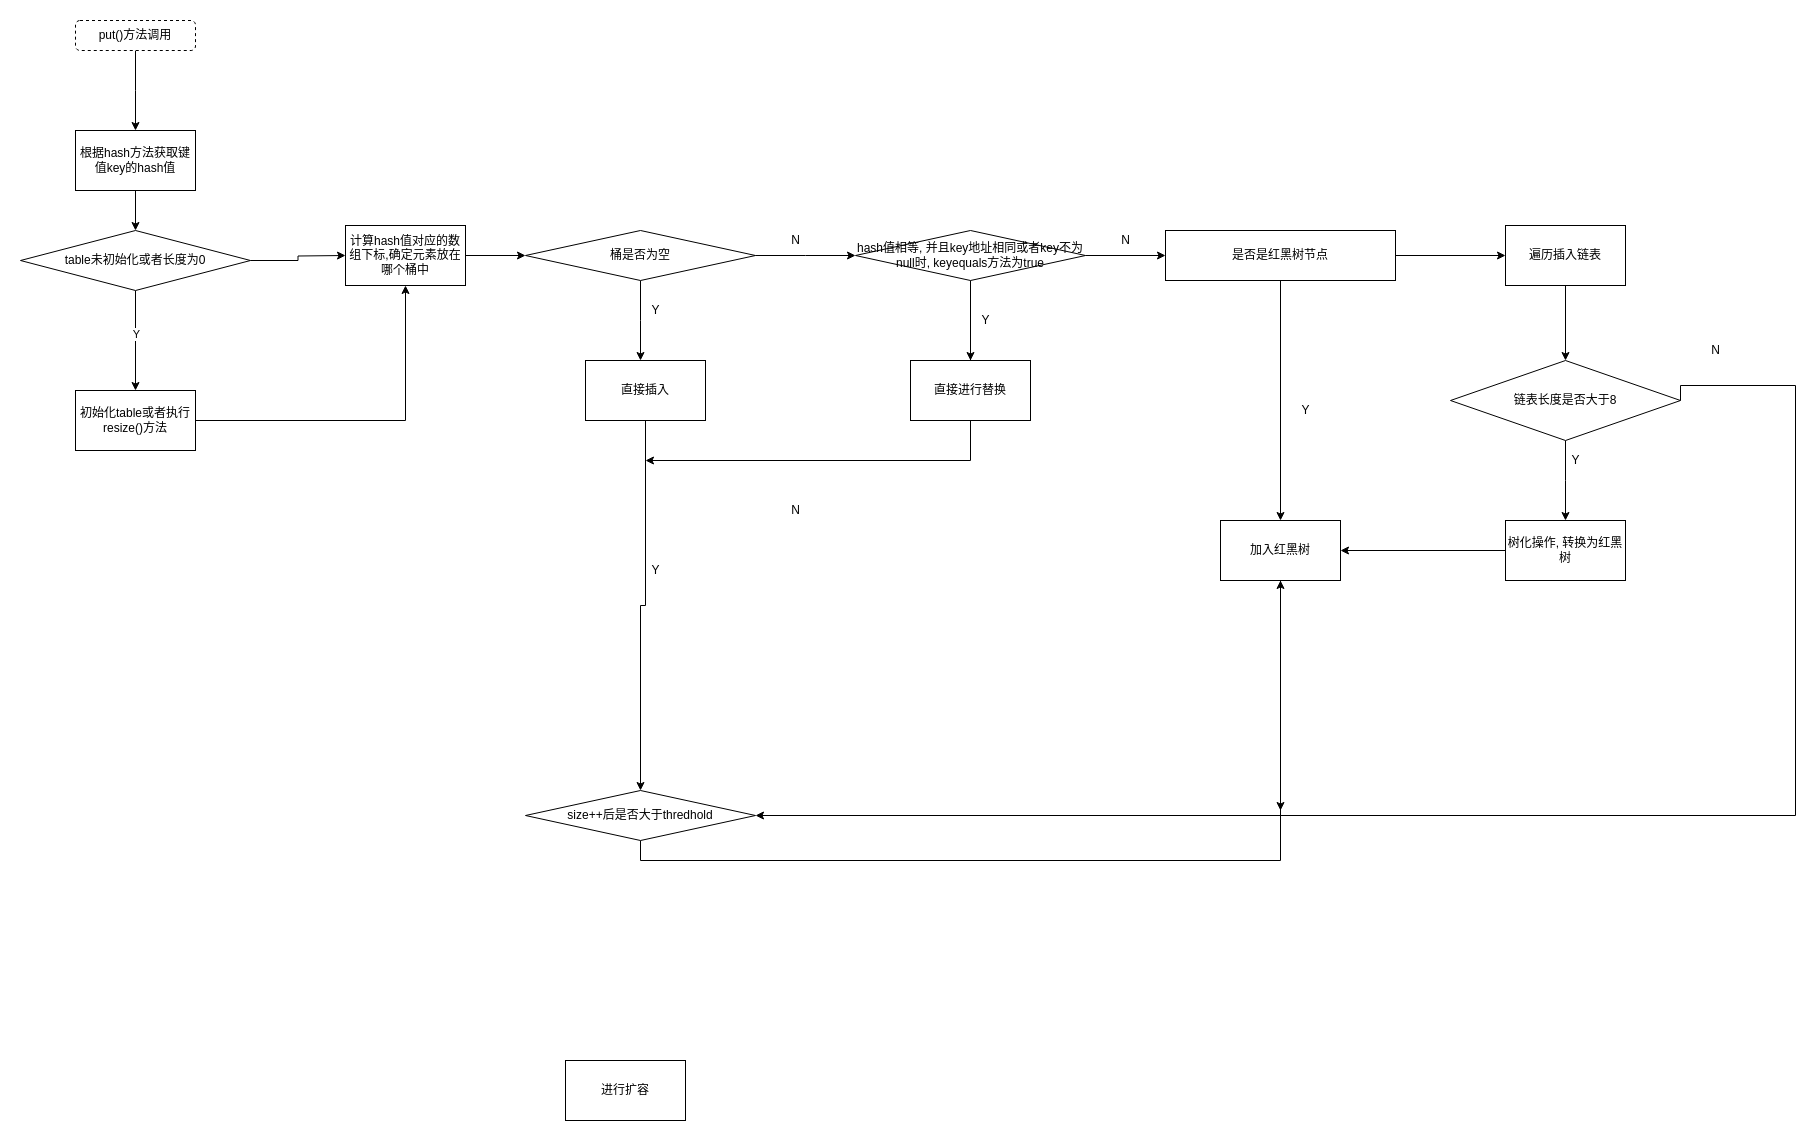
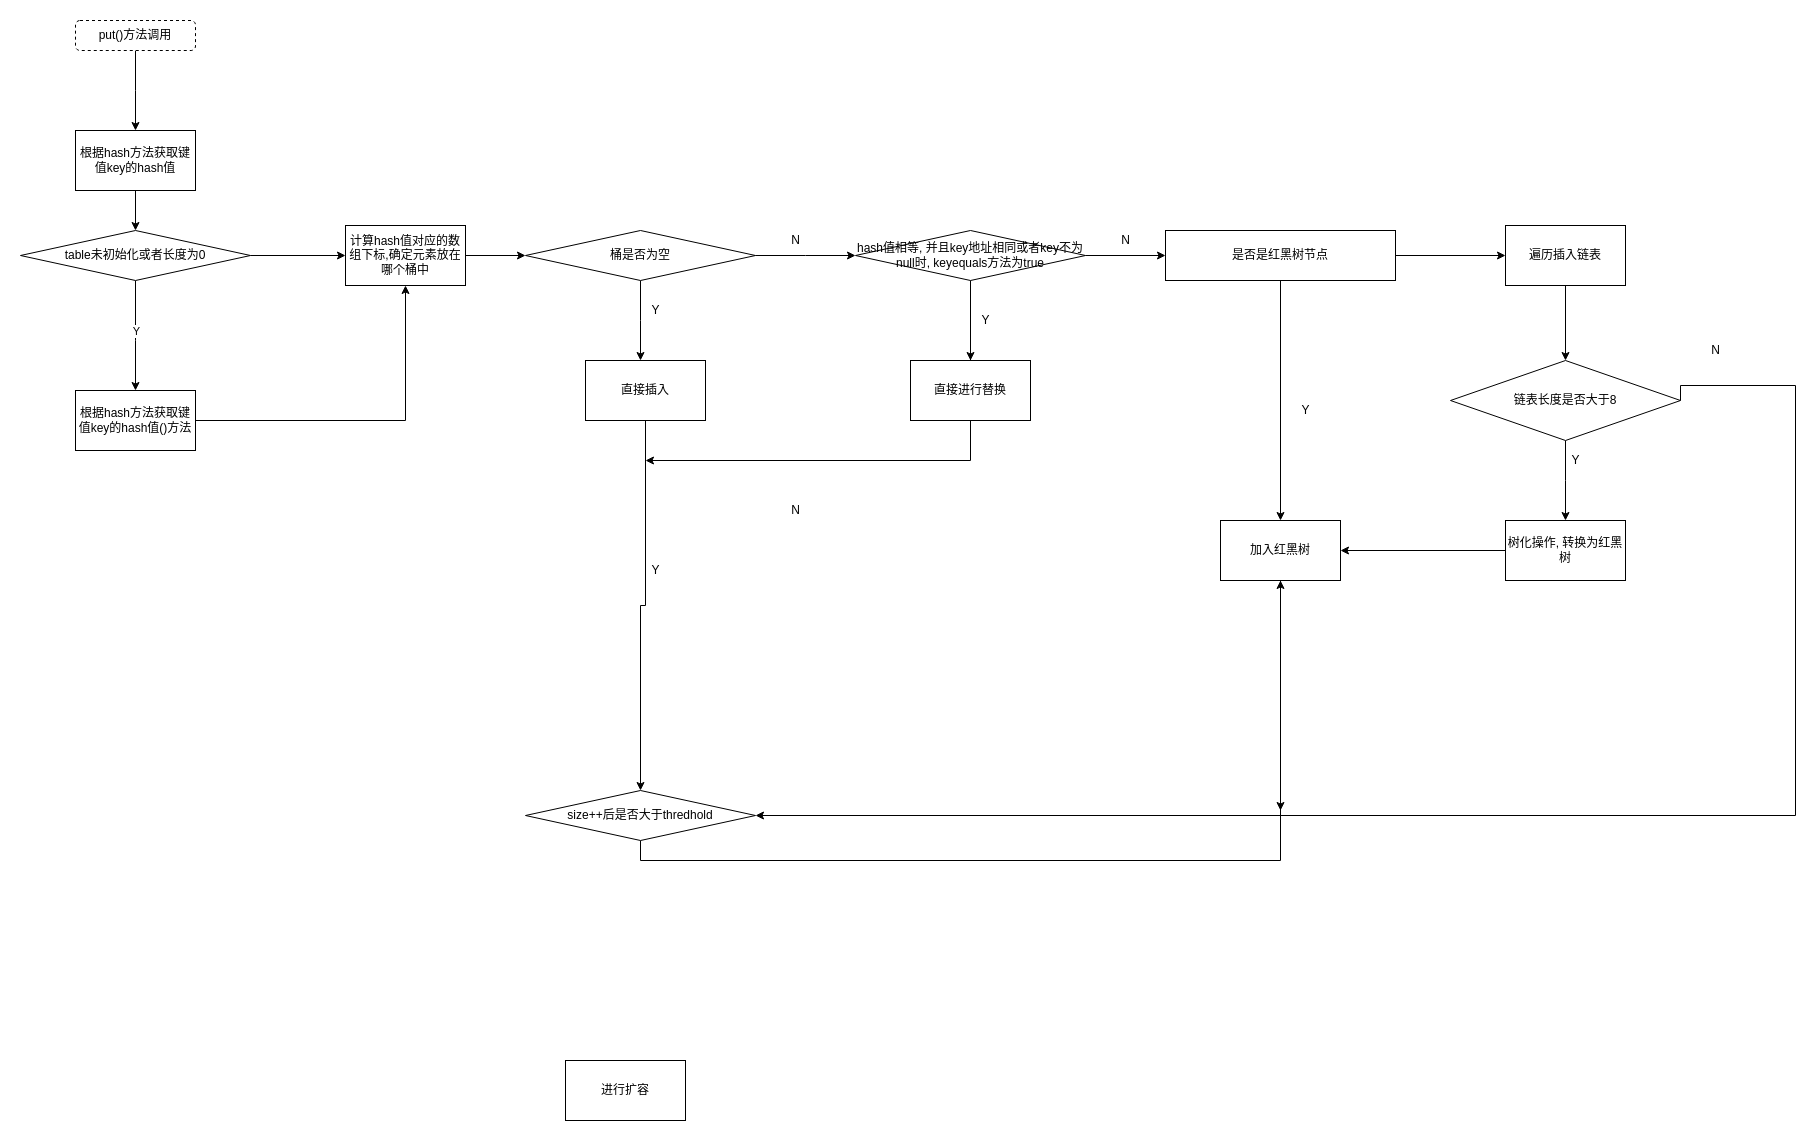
- <mxCell id="14" value="table未初始化或者长度为0" style="rhombus;whiteSpace=wrap;html=1;" vertex="1" parent="1"><mxGeometry x="20" y="230" width="230" height="60" as="geometry" /></mxCell>
+ <mxCell id="14" value="table未初始化或者长度为0" style="rhombus;whiteSpace=wrap;html=1;" vertex="1" parent="1"><mxGeometry x="20" y="230" width="230" height="50" as="geometry" /></mxCell>
- <mxCell id="5" value="初始化table或者执行resize()方法" style="rounded=0;whiteSpace=wrap;html=1;" vertex="1" parent="1"><mxGeometry x="75" y="390" width="120" height="60" as="geometry" /></mxCell>
+ <mxCell id="5" value="根据hash方法获取键值key的hash值()方法" style="rounded=0;whiteSpace=wrap;html=1;" vertex="1" parent="1"><mxGeometry x="75" y="390" width="120" height="60" as="geometry" /></mxCell>
